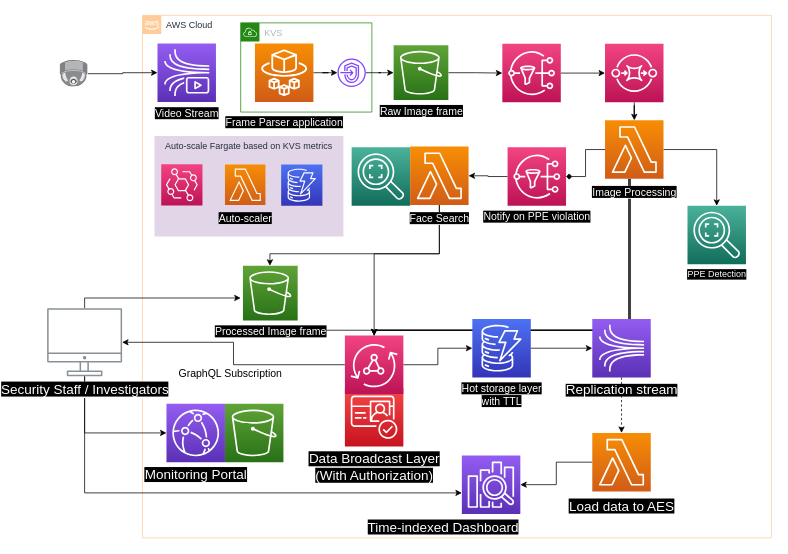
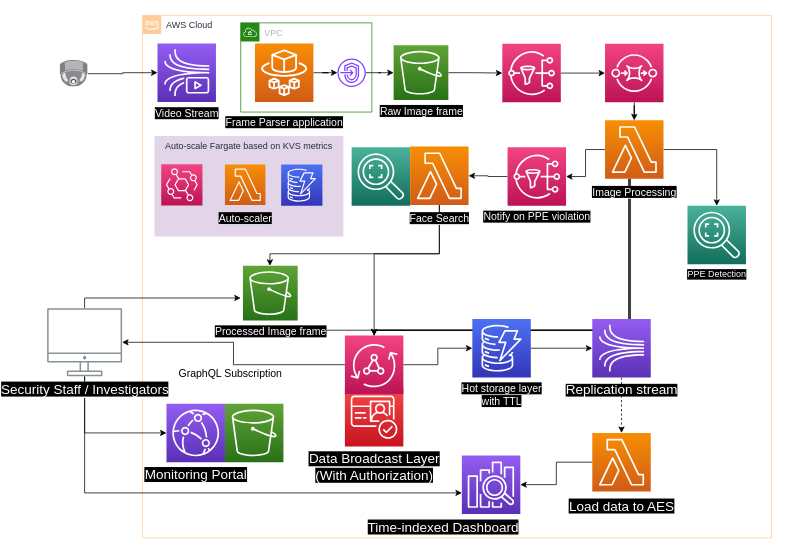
- <mxCell id="4" value="KVS" style="points=[[0,0],[0.25,0],[0.5,0],[0.75,0],[1,0],[1,0.25],[1,0.5],[1,0.75],[1,1],[0.75,1],[0.5,1],[0.25,1],[0,1],[0,0.75],[0,0.5],[0,0.25]];outlineConnect=0;gradientColor=none;html=1;whiteSpace=wrap;fontSize=12;fontStyle=0;shape=mxgraph.aws4.group;grIcon=mxgraph.aws4.group_vpc;strokeColor=#248814;fillColor=none;verticalAlign=top;align=left;spacingLeft=30;fontColor=#AAB7B8;dashed=0;" parent="1" vertex="1"><mxGeometry x="279" y="30" width="175" height="119" as="geometry" /></mxCell>
+ <mxCell id="4" value="VPC" style="points=[[0,0],[0.25,0],[0.5,0],[0.75,0],[1,0],[1,0.25],[1,0.5],[1,0.75],[1,1],[0.75,1],[0.5,1],[0.25,1],[0,1],[0,0.75],[0,0.5],[0,0.25]];outlineConnect=0;gradientColor=none;html=1;whiteSpace=wrap;fontSize=12;fontStyle=0;shape=mxgraph.aws4.group;grIcon=mxgraph.aws4.group_vpc;strokeColor=#248814;fillColor=none;verticalAlign=top;align=left;spacingLeft=30;fontColor=#AAB7B8;dashed=0;" parent="1" vertex="1"><mxGeometry x="279" y="30" width="175" height="119" as="geometry" /></mxCell>
- <mxCell id="47" style="edgeStyle=orthogonalEdgeStyle;rounded=0;orthogonalLoop=1;jettySize=auto;html=1;endArrow=diamond;" parent="1" source="48" target="36" edge="1"><mxGeometry relative="1" as="geometry" /></mxCell>
+ <mxCell id="47" style="edgeStyle=orthogonalEdgeStyle;rounded=0;orthogonalLoop=1;jettySize=auto;html=1;" parent="1" source="48" target="36" edge="1"><mxGeometry relative="1" as="geometry" /></mxCell>
